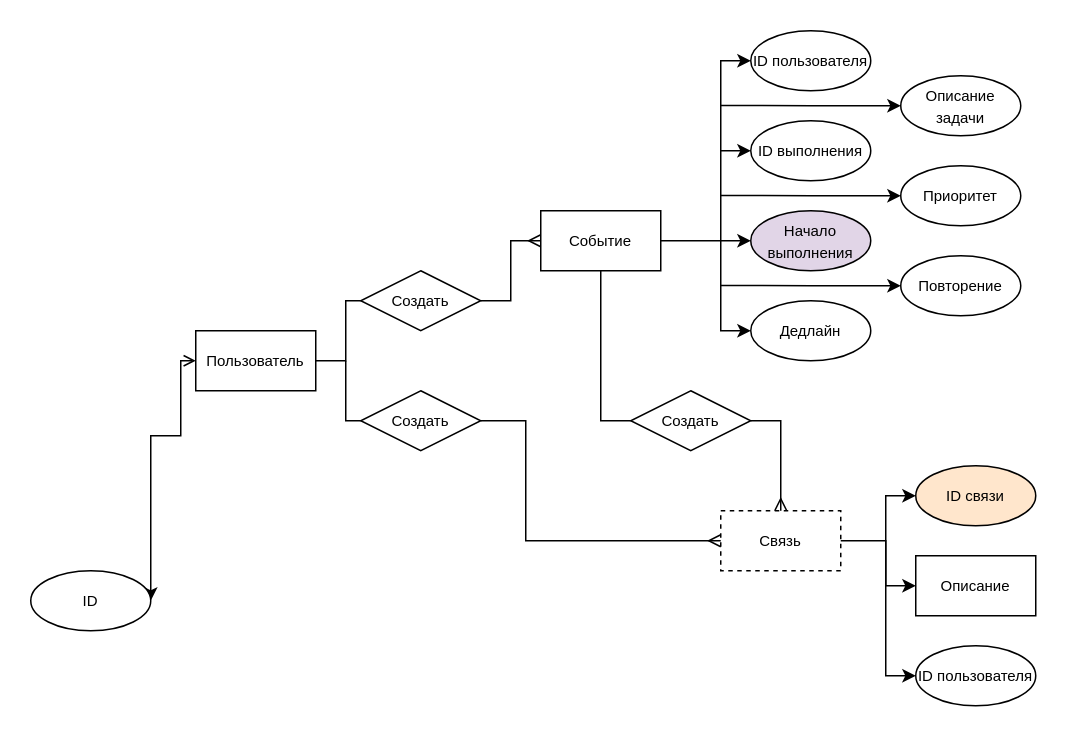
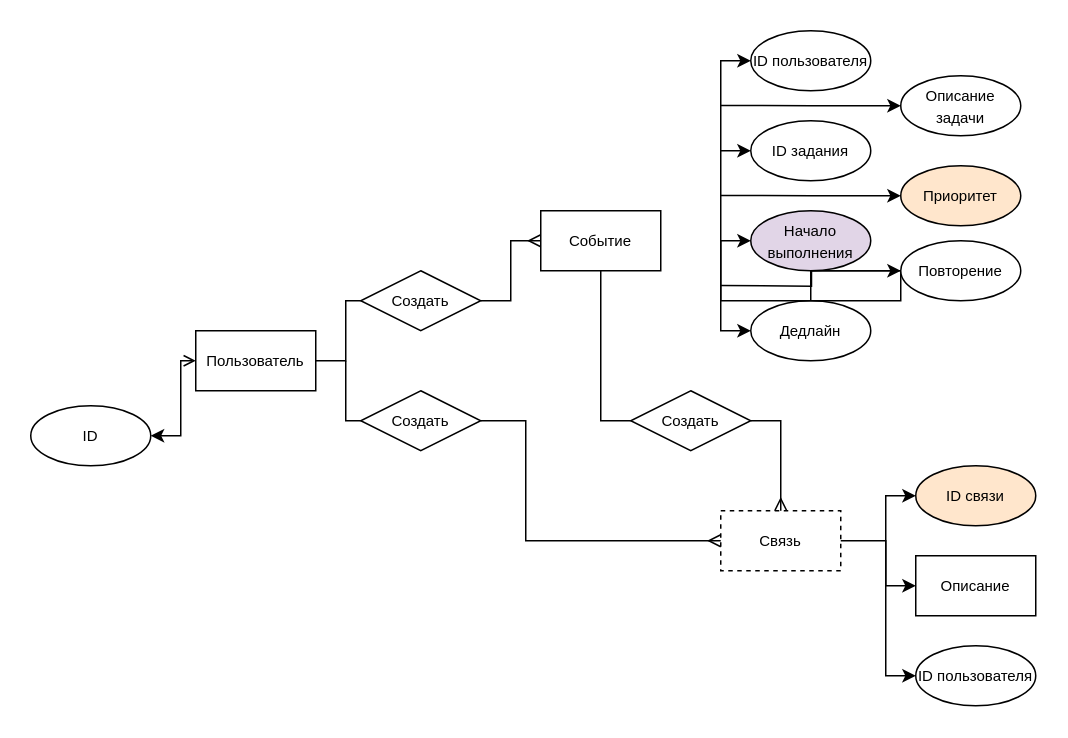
- <mxCell id="3" value="&lt;font style=&quot;font-size: 10px&quot;&gt;ID выполнения&lt;/font&gt;" style="ellipse;whiteSpace=wrap;html=1;" vertex="1" parent="1"><mxGeometry x="500" y="80" width="80" height="40" as="geometry" /></mxCell>
+ <mxCell id="3" value="&lt;font style=&quot;font-size: 10px&quot;&gt;ID задания&lt;/font&gt;" style="ellipse;whiteSpace=wrap;html=1;" vertex="1" parent="1"><mxGeometry x="500" y="80" width="80" height="40" as="geometry" /></mxCell>
- <mxCell id="26" value="&lt;font style=&quot;font-size: 10px&quot;&gt;Приоритет&lt;/font&gt;" style="ellipse;whiteSpace=wrap;html=1;" vertex="1" parent="1"><mxGeometry x="600" y="110" width="80" height="40" as="geometry" /></mxCell>
+ <mxCell id="26" value="&lt;font style=&quot;font-size: 10px&quot;&gt;Приоритет&lt;/font&gt;" style="ellipse;whiteSpace=wrap;html=1;fillColor=#ffe6cc;" vertex="1" parent="1"><mxGeometry x="600" y="110" width="80" height="40" as="geometry" /></mxCell>
- <mxCell id="18" style="edgeStyle=orthogonalEdgeStyle;rounded=0;orthogonalLoop=1;jettySize=auto;html=1;exitX=0;exitY=0.5;exitDx=0;exitDy=0;entryX=1;entryY=0.5;entryDx=0;entryDy=0;fontSize=10;startArrow=classic;startFill=1;endArrow=none;endFill=0;" edge="1" parent="1" source="19" target="15"><mxGeometry relative="1" as="geometry" /></mxCell>
+ <mxCell id="18" style="edgeStyle=orthogonalEdgeStyle;rounded=0;orthogonalLoop=1;jettySize=auto;html=1;exitX=0;exitY=0.5;exitDx=0;exitDy=0;fontSize=10;startArrow=classic;startFill=1;endArrow=none;endFill=0;" edge="1" parent="1" source="19" target="5"><mxGeometry relative="1" as="geometry" /></mxCell>
- <mxCell id="22" value="&lt;font style=&quot;font-size: 10px&quot;&gt;Повторение&lt;/font&gt;" style="ellipse;whiteSpace=wrap;html=1;" vertex="1" parent="1"><mxGeometry x="600" y="170" width="80" height="40" as="geometry" /></mxCell>
+ <mxCell id="22" value="&lt;font style=&quot;font-size: 10px&quot;&gt;Повторение&lt;/font&gt;" style="ellipse;whiteSpace=wrap;html=1;" vertex="1" parent="1"><mxGeometry x="600" y="160" width="80" height="40" as="geometry" /></mxCell>
- <mxCell id="9" value="&lt;font style=&quot;font-size: 10px&quot;&gt;ID&lt;/font&gt;" style="ellipse;whiteSpace=wrap;html=1;" vertex="1" parent="1"><mxGeometry x="20" y="380" width="80" height="40" as="geometry" /></mxCell>
+ <mxCell id="9" value="&lt;font style=&quot;font-size: 10px&quot;&gt;ID&lt;/font&gt;" style="ellipse;whiteSpace=wrap;html=1;" vertex="1" parent="1"><mxGeometry x="20" y="270" width="80" height="40" as="geometry" /></mxCell>
